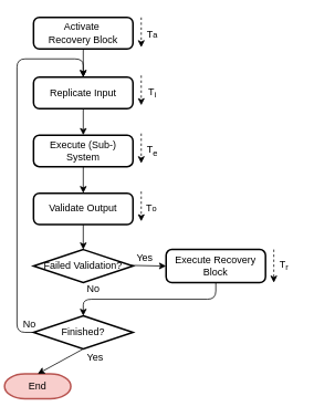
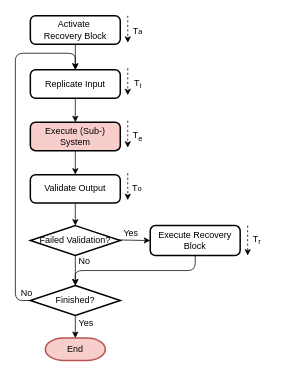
- <mxCell id="25" value="Execute (Sub-) System" style="rounded=1;whiteSpace=wrap;html=1;absoluteArcSize=1;arcSize=14;strokeWidth=2;" parent="1" vertex="1"><mxGeometry x="40" y="162" width="120" height="38" as="geometry" /></mxCell>
+ <mxCell id="25" value="Execute (Sub-) System" style="rounded=1;whiteSpace=wrap;html=1;absoluteArcSize=1;arcSize=14;strokeWidth=2;fillColor=#f8cecc;" parent="1" vertex="1"><mxGeometry x="40" y="162" width="120" height="38" as="geometry" /></mxCell>
+ <mxCell id="10" value="" style="endArrow=classic;html=1;exitX=0.5;exitY=1;exitDx=0;exitDy=0;exitPerimeter=0;entryX=0.5;entryY=0;entryDx=0;entryDy=0;entryPerimeter=0;" parent="1" source="8" target="9" edge="1"><mxGeometry width="50" height="50" relative="1" as="geometry"><mxPoint x="100" y="410" as="sourcePoint" /><mxPoint x="340" y="330" as="targetPoint" /></mxGeometry></mxCell>
- <mxCell id="3" value="End" style="strokeWidth=2;html=1;shape=mxgraph.flowchart.terminator;whiteSpace=wrap;fillColor=#f8cecc;strokeColor=#b85450;" parent="1" vertex="1"><mxGeometry x="5" y="450" width="80" height="30" as="geometry" /></mxCell>
+ <mxCell id="3" value="End" style="strokeWidth=2;html=1;shape=mxgraph.flowchart.terminator;whiteSpace=wrap;fillColor=#f8cecc;strokeColor=#b85450;" parent="1" vertex="1"><mxGeometry x="60" y="450" width="80" height="30" as="geometry" /></mxCell>
